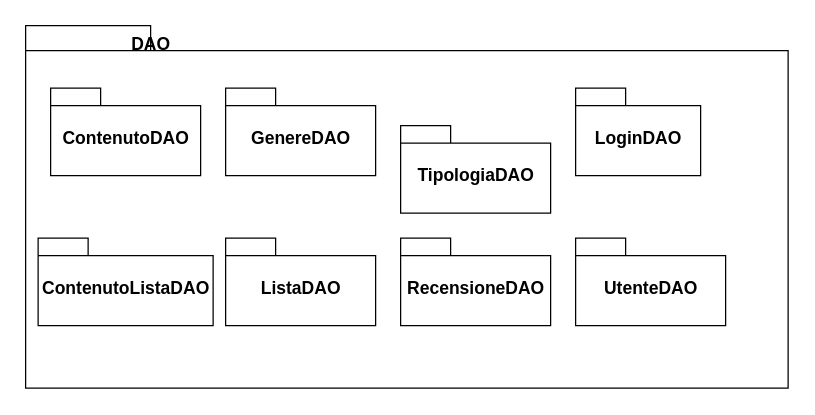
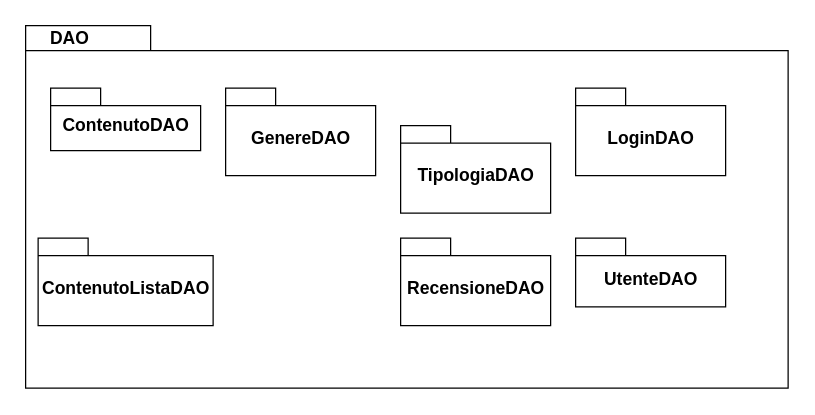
- <mxCell id="3" value="&lt;b&gt;&lt;font style=&quot;font-size: 14px&quot;&gt;DAO&lt;/font&gt;&lt;/b&gt;" style="text;html=1;align=center;verticalAlign=middle;resizable=0;points=[];autosize=1;strokeColor=none;fillColor=none;" vertex="1" parent="1"><mxGeometry x="95" y="25" width="50" height="20" as="geometry" /></mxCell>
+ <mxCell id="3" value="&lt;b&gt;&lt;font style=&quot;font-size: 14px&quot;&gt;DAO&lt;/font&gt;&lt;/b&gt;" style="text;html=1;align=center;verticalAlign=middle;resizable=0;points=[];autosize=1;strokeColor=none;fillColor=none;" vertex="1" parent="1"><mxGeometry x="30" y="20" width="50" height="20" as="geometry" /></mxCell>
- <mxCell id="4" value="ContenutoDAO" style="shape=folder;fontStyle=1;spacingTop=10;tabWidth=40;tabHeight=14;tabPosition=left;html=1;fontSize=14;" vertex="1" parent="1"><mxGeometry x="40" y="70" width="120" height="70" as="geometry" /></mxCell>
+ <mxCell id="4" value="ContenutoDAO" style="shape=folder;fontStyle=1;spacingTop=10;tabWidth=40;tabHeight=14;tabPosition=left;html=1;fontSize=14;" vertex="1" parent="1"><mxGeometry x="40" y="70" width="120" height="50" as="geometry" /></mxCell>
- <mxCell id="8" value="LoginDAO" style="shape=folder;fontStyle=1;spacingTop=10;tabWidth=40;tabHeight=14;tabPosition=left;html=1;fontSize=14;" vertex="1" parent="1"><mxGeometry x="460" y="70" width="100" height="70" as="geometry" /></mxCell>
+ <mxCell id="8" value="LoginDAO" style="shape=folder;fontStyle=1;spacingTop=10;tabWidth=40;tabHeight=14;tabPosition=left;html=1;fontSize=14;" vertex="1" parent="1"><mxGeometry x="460" y="70" width="120" height="70" as="geometry" /></mxCell>
- <mxCell id="7" value="ListaDAO" style="shape=folder;fontStyle=1;spacingTop=10;tabWidth=40;tabHeight=14;tabPosition=left;html=1;fontSize=14;" vertex="1" parent="1"><mxGeometry x="180" y="190" width="120" height="70" as="geometry" /></mxCell>
- <mxCell id="11" value="UtenteDAO" style="shape=folder;fontStyle=1;spacingTop=10;tabWidth=40;tabHeight=14;tabPosition=left;html=1;fontSize=14;" vertex="1" parent="1"><mxGeometry x="460" y="190" width="120" height="70" as="geometry" /></mxCell>
+ <mxCell id="11" value="UtenteDAO" style="shape=folder;fontStyle=1;spacingTop=10;tabWidth=40;tabHeight=14;tabPosition=left;html=1;fontSize=14;" vertex="1" parent="1"><mxGeometry x="460" y="190" width="120" height="55" as="geometry" /></mxCell>
